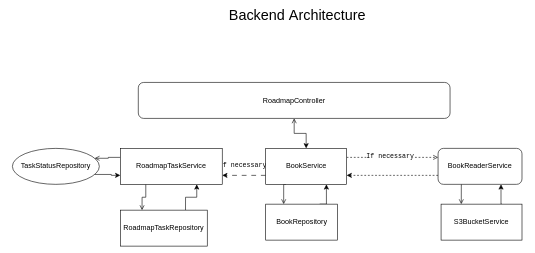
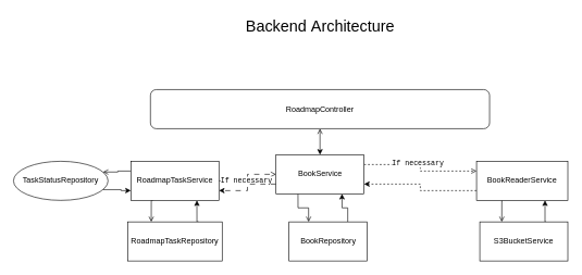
- <mxCell id="4" value="&lt;font style=&quot;font-size: 24px;&quot;&gt;Backend&amp;nbsp;&lt;span style=&quot;background-color: initial;&quot;&gt;Architecture&lt;/span&gt;&lt;/font&gt;" style="text;html=1;align=center;verticalAlign=middle;resizable=0;points=[];autosize=1;strokeColor=none;fillColor=none;" vertex="1" parent="1"><mxGeometry x="370" y="5" width="250" height="40" as="geometry" /></mxCell>
+ <mxCell id="4" value="&lt;font style=&quot;font-size: 24px;&quot;&gt;Backend&amp;nbsp;&lt;span style=&quot;background-color: initial;&quot;&gt;Architecture&lt;/span&gt;&lt;/font&gt;" style="text;html=1;align=center;verticalAlign=middle;resizable=0;points=[];autosize=1;strokeColor=none;fillColor=none;" vertex="1" parent="1"><mxGeometry x="365" y="20" width="250" height="40" as="geometry" /></mxCell>
- <mxCell id="9" value="RoadmapTaskService" style="rounded=0;whiteSpace=wrap;html=1;" vertex="1" parent="1"><mxGeometry x="200" y="247" width="170" height="60" as="geometry" /></mxCell>
+ <mxCell id="9" value="RoadmapTaskService" style="rounded=0;whiteSpace=wrap;html=1;" vertex="1" parent="1"><mxGeometry x="200" y="247" width="135" height="60" as="geometry" /></mxCell>
- <mxCell id="23" value="BookService" style="rounded=0;whiteSpace=wrap;html=1;" vertex="1" parent="1"><mxGeometry x="442.5" y="247" width="135" height="60" as="geometry" /></mxCell>
+ <mxCell id="23" value="BookService" style="rounded=0;whiteSpace=wrap;html=1;" vertex="1" parent="1"><mxGeometry x="422.5" y="237" width="135" height="60" as="geometry" /></mxCell>
- <mxCell id="12" value="BookReaderService" style="whiteSpace=wrap;html=1;rounded=1;" vertex="1" parent="1"><mxGeometry x="730" y="247" width="140" height="60" as="geometry" /></mxCell>
+ <mxCell id="12" value="BookReaderService" style="rounded=0;whiteSpace=wrap;html=1;" vertex="1" parent="1"><mxGeometry x="730" y="247" width="140" height="60" as="geometry" /></mxCell>
- <mxCell id="16" value="RoadmapTaskRepository" style="rounded=0;whiteSpace=wrap;html=1;" vertex="1" parent="1"><mxGeometry x="200" y="350" width="145" height="60" as="geometry" /></mxCell>
+ <mxCell id="16" value="RoadmapTaskRepository" style="rounded=0;whiteSpace=wrap;html=1;" vertex="1" parent="1"><mxGeometry x="195" y="340" width="145" height="60" as="geometry" /></mxCell>
